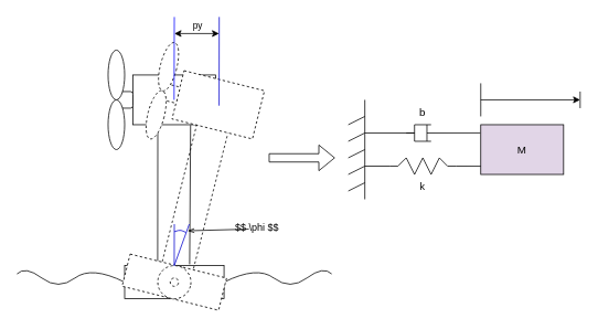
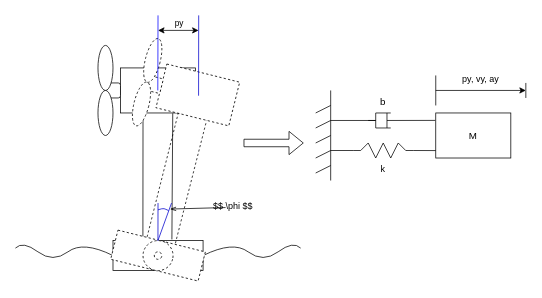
+ <mxCell id="35" value="py, vy, ay" style="text;html=1;strokeColor=none;fillColor=none;align=center;verticalAlign=middle;whiteSpace=wrap;rounded=0;glass=0;dashed=1;strokeWidth=2;fontSize=12;" vertex="1" parent="1"><mxGeometry x="610" y="90" width="60" height="30" as="geometry" /></mxCell>
- <mxCell id="4" value="&lt;font style=&quot;font-size: 13px;&quot;&gt;M&lt;/font&gt;" style="rounded=0;whiteSpace=wrap;html=1;fillColor=#e1d5e7;" vertex="1" parent="1"><mxGeometry x="580" y="150" width="100" height="60" as="geometry" /></mxCell>
+ <mxCell id="4" value="&lt;font style=&quot;font-size: 13px;&quot;&gt;M&lt;/font&gt;" style="rounded=0;whiteSpace=wrap;html=1;" vertex="1" parent="1"><mxGeometry x="580" y="150" width="100" height="60" as="geometry" /></mxCell>
